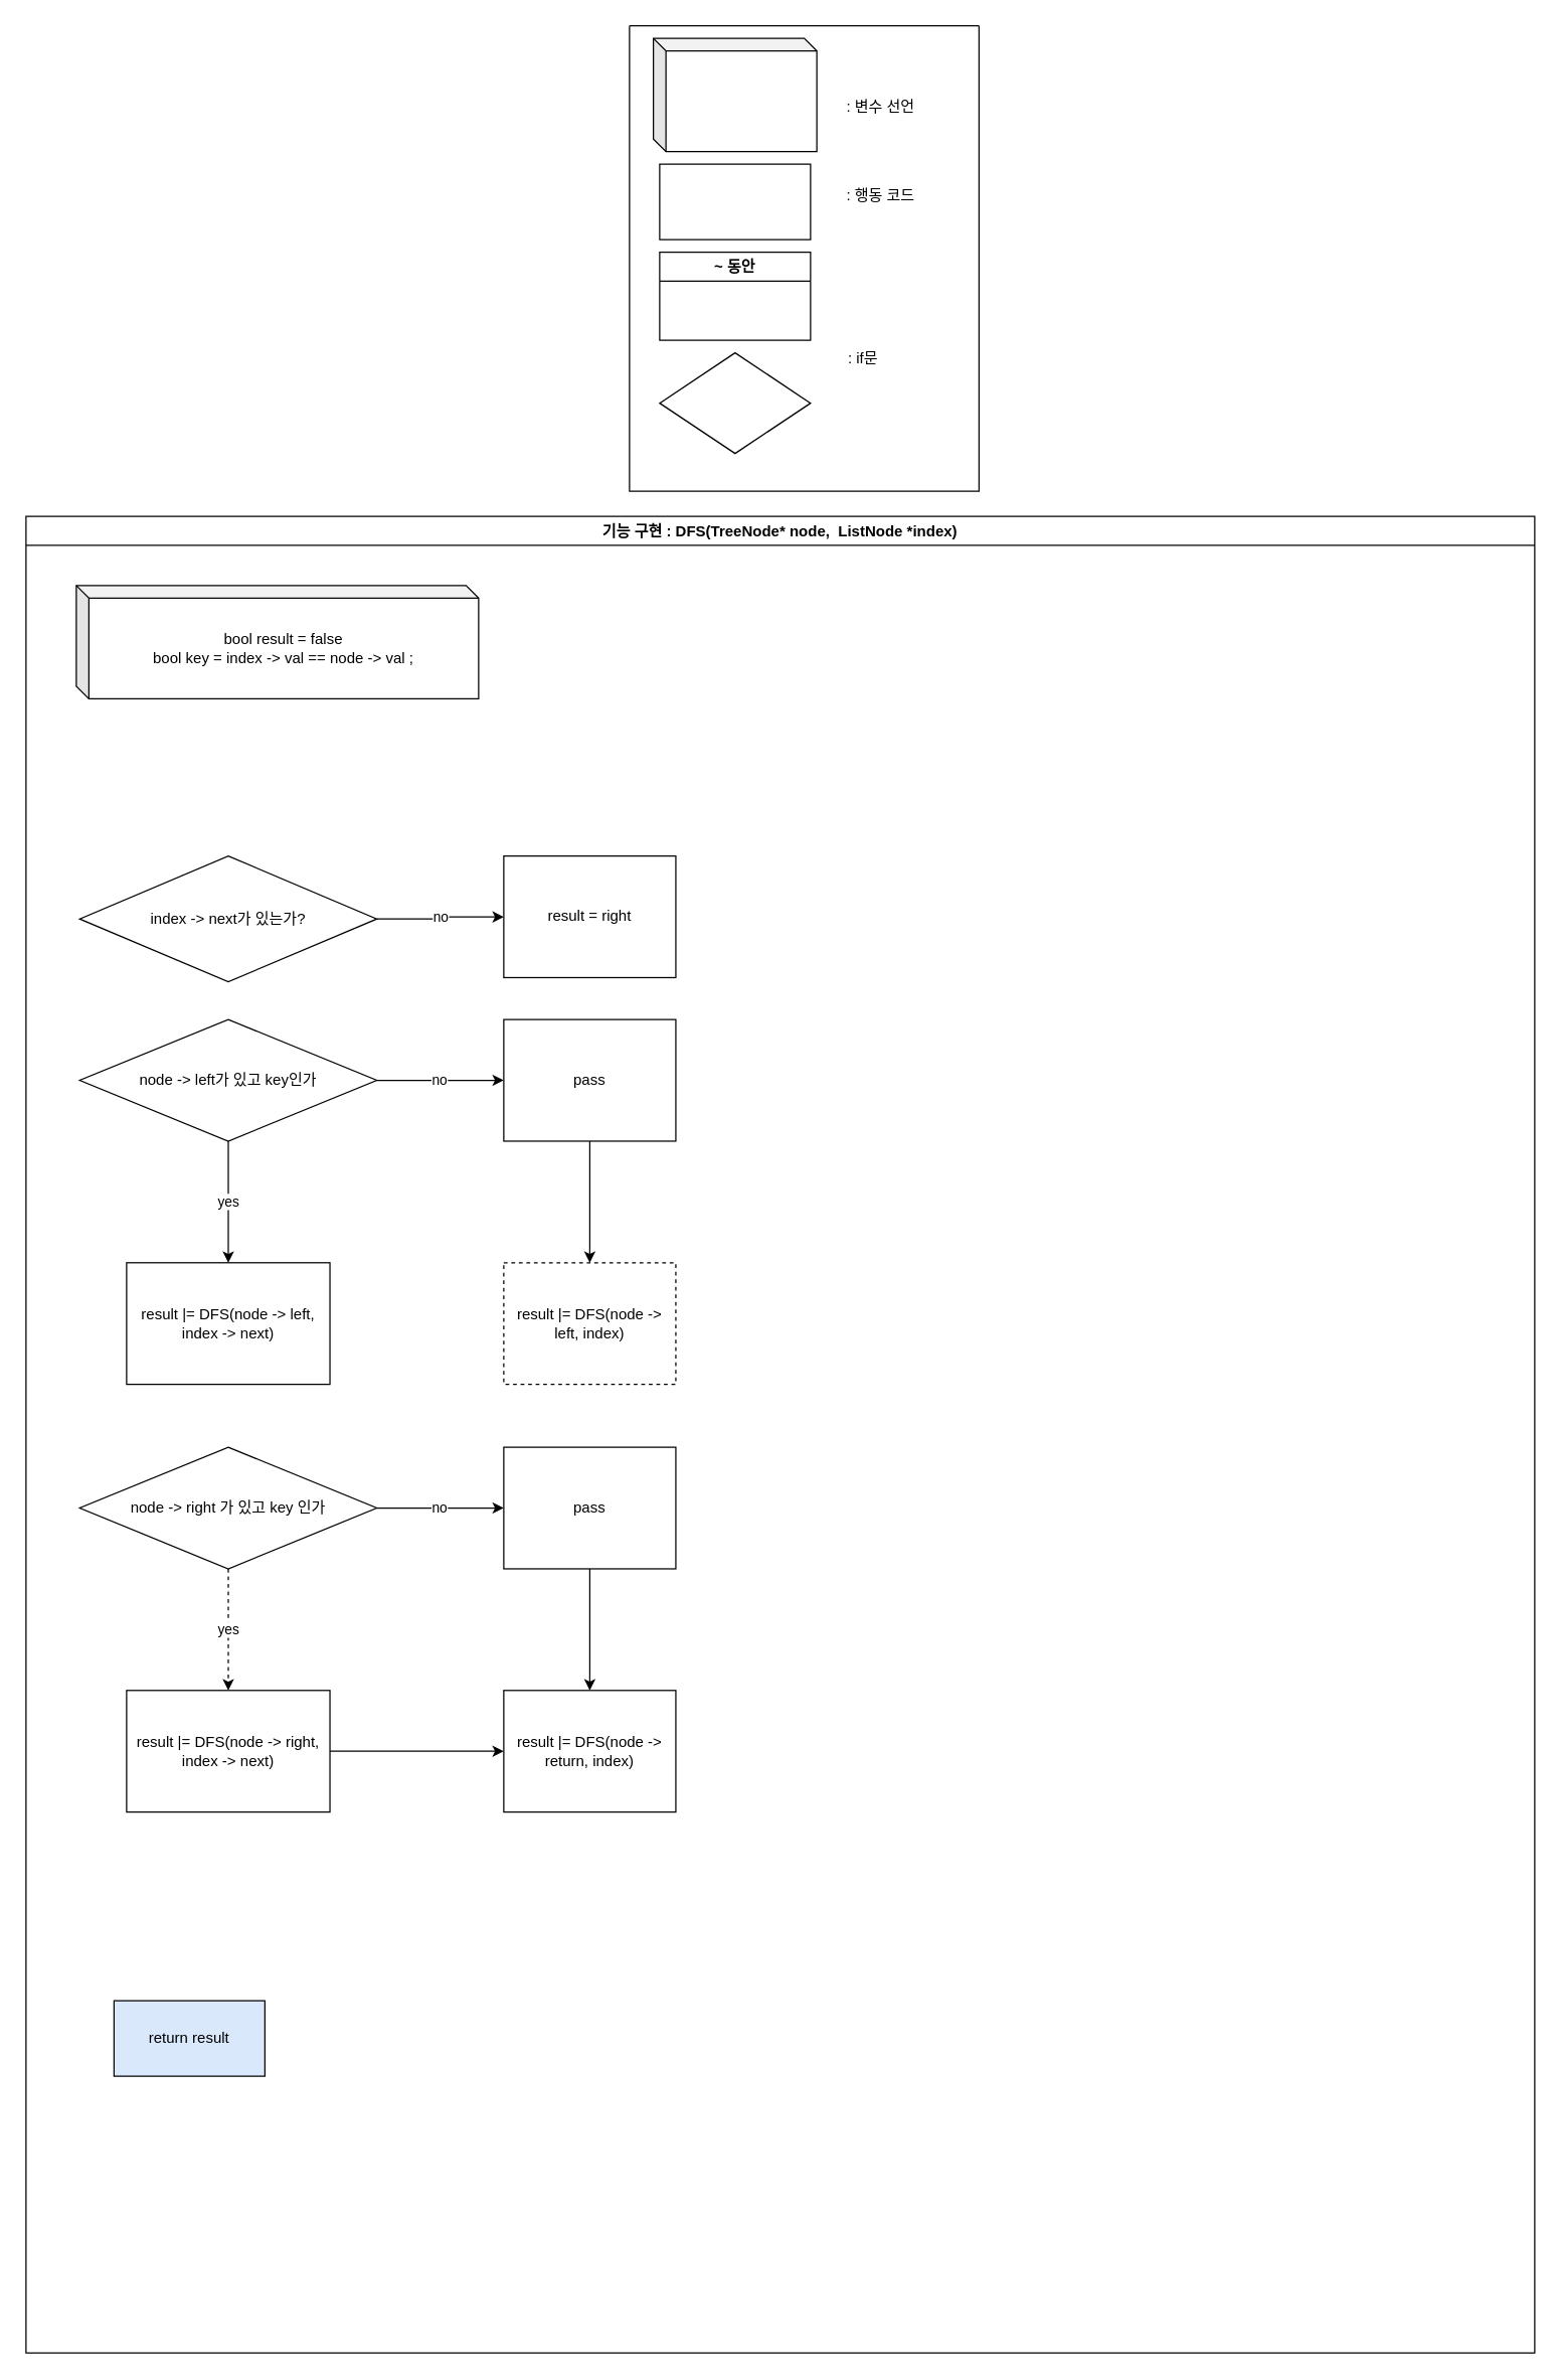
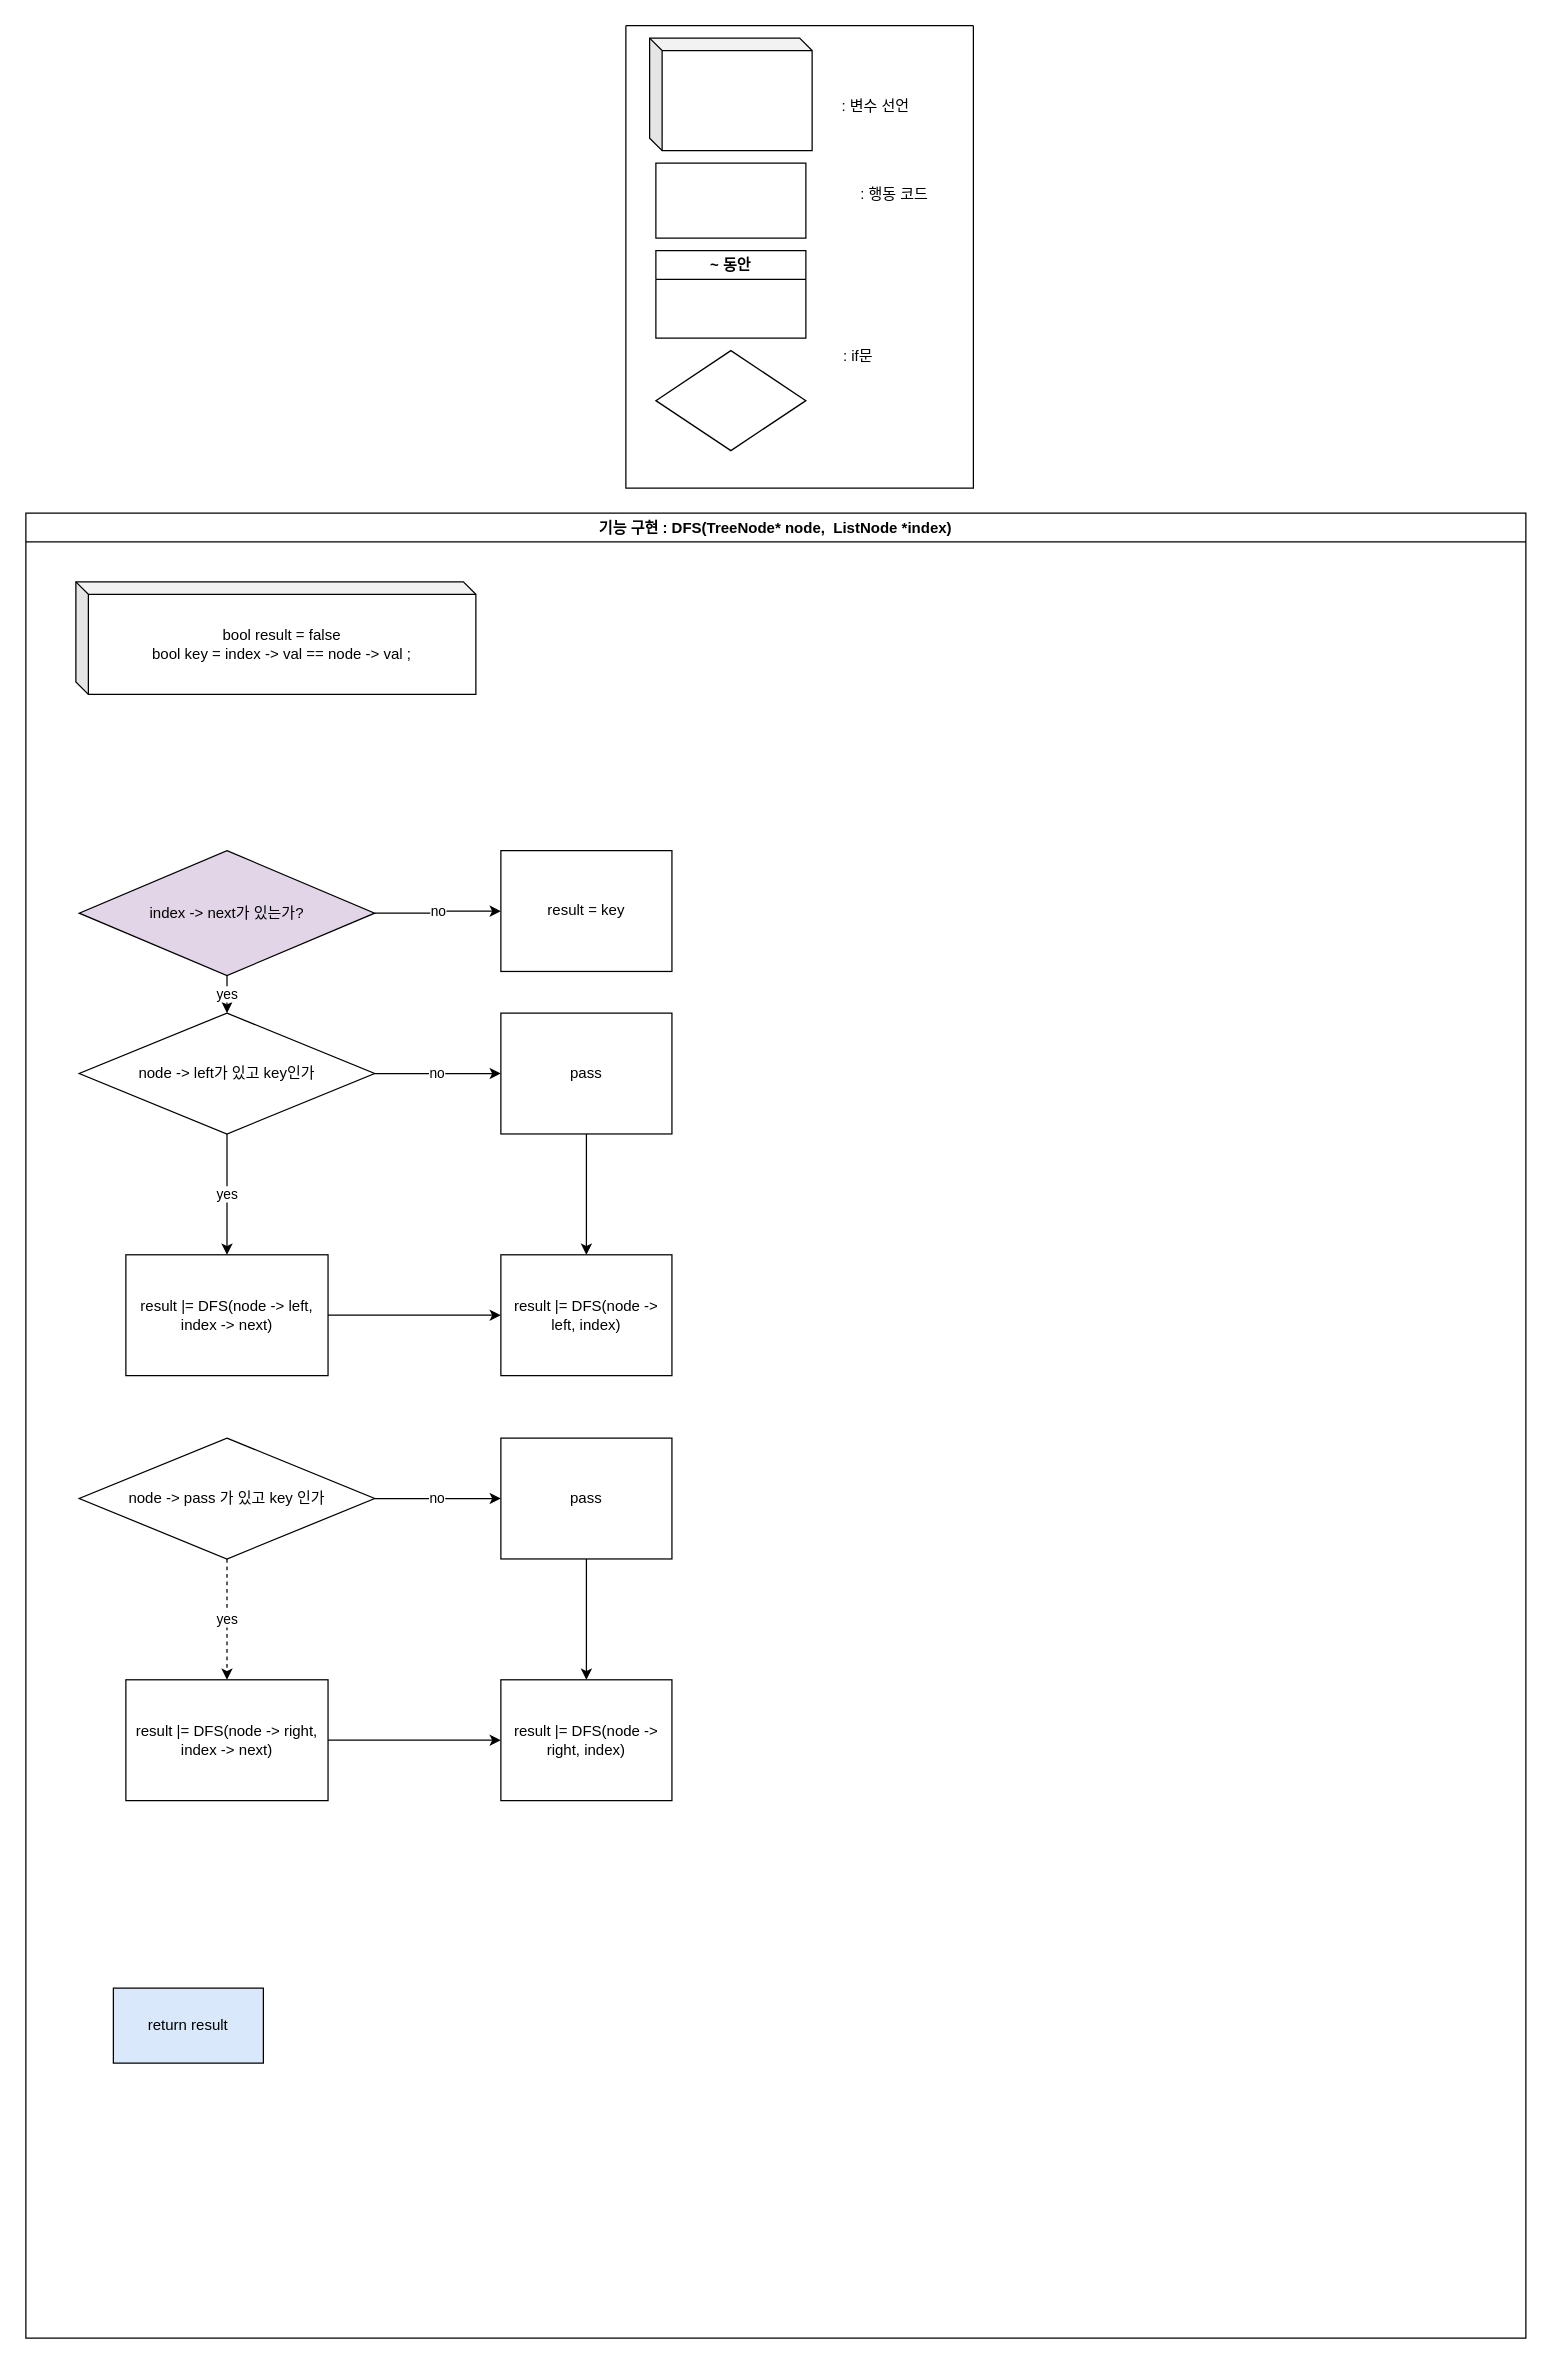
- <mxCell id="5" value=": 행동 코드" style="text;html=1;align=center;verticalAlign=middle;whiteSpace=wrap;rounded=0;" vertex="1" parent="2"><mxGeometry x="170" y="120" width="60" height="30" as="geometry" /></mxCell>
+ <mxCell id="5" value=": 행동 코드" style="text;html=1;align=center;verticalAlign=middle;whiteSpace=wrap;rounded=0;" vertex="1" parent="2"><mxGeometry x="185" y="120" width="60" height="30" as="geometry" /></mxCell>
- <mxCell id="15" value="result = right" style="whiteSpace=wrap;html=1;rounded=0;" vertex="1" parent="12"><mxGeometry x="300.003" width="136.847" height="96.667" as="geometry" /></mxCell>
+ <mxCell id="15" value="result = key" style="whiteSpace=wrap;html=1;rounded=0;" vertex="1" parent="12"><mxGeometry x="300.003" width="136.847" height="96.667" as="geometry" /></mxCell>
- <mxCell id="13" value="index -&amp;gt; next가 있는가?" style="rhombus;whiteSpace=wrap;html=1;" vertex="1" parent="12"><mxGeometry x="-37.32" width="236.37" height="100" as="geometry" /></mxCell>
+ <mxCell id="13" value="index -&amp;gt; next가 있는가?" style="rhombus;whiteSpace=wrap;html=1;fillColor=#e1d5e7;" vertex="1" parent="12"><mxGeometry x="-37.32" width="236.37" height="100" as="geometry" /></mxCell>
+ <mxCell id="14" value="yes" style="edgeStyle=orthogonalEdgeStyle;rounded=0;orthogonalLoop=1;jettySize=auto;html=1;" edge="1" parent="12" source="13" target="18"><mxGeometry relative="1" as="geometry"><mxPoint x="80.9" y="193.333" as="targetPoint" /></mxGeometry></mxCell>
+ <mxCell id="19" style="edgeStyle=orthogonalEdgeStyle;rounded=0;orthogonalLoop=1;jettySize=auto;html=1;" edge="1" parent="17" source="20" target="24"><mxGeometry relative="1" as="geometry" /></mxCell>
- <mxCell id="24" value="result |= DFS(node -&amp;gt; left, index)" style="whiteSpace=wrap;html=1;rounded=0;dashed=1;" vertex="1" parent="17"><mxGeometry x="300.003" y="193.337" width="136.847" height="96.667" as="geometry" /></mxCell>
+ <mxCell id="24" value="result |= DFS(node -&amp;gt; left, index)" style="whiteSpace=wrap;html=1;rounded=0;" vertex="1" parent="17"><mxGeometry x="300.003" y="193.337" width="136.847" height="96.667" as="geometry" /></mxCell>
- <mxCell id="27" value="node -&amp;gt; right 가 있고 key 인가" style="rhombus;whiteSpace=wrap;html=1;" vertex="1" parent="26"><mxGeometry x="-37.322" width="236.373" height="96.667" as="geometry" /></mxCell>
+ <mxCell id="27" value="node -&amp;gt; pass 가 있고 key 인가" style="rhombus;whiteSpace=wrap;html=1;" vertex="1" parent="26"><mxGeometry x="-37.322" width="236.373" height="96.667" as="geometry" /></mxCell>
- <mxCell id="34" value="result |= DFS(node -&amp;gt; return, index)" style="whiteSpace=wrap;html=1;rounded=0;" vertex="1" parent="26"><mxGeometry x="300.003" y="193.337" width="136.847" height="96.667" as="geometry" /></mxCell>
+ <mxCell id="34" value="result |= DFS(node -&amp;gt; right, index)" style="whiteSpace=wrap;html=1;rounded=0;" vertex="1" parent="26"><mxGeometry x="300.003" y="193.337" width="136.847" height="96.667" as="geometry" /></mxCell>
